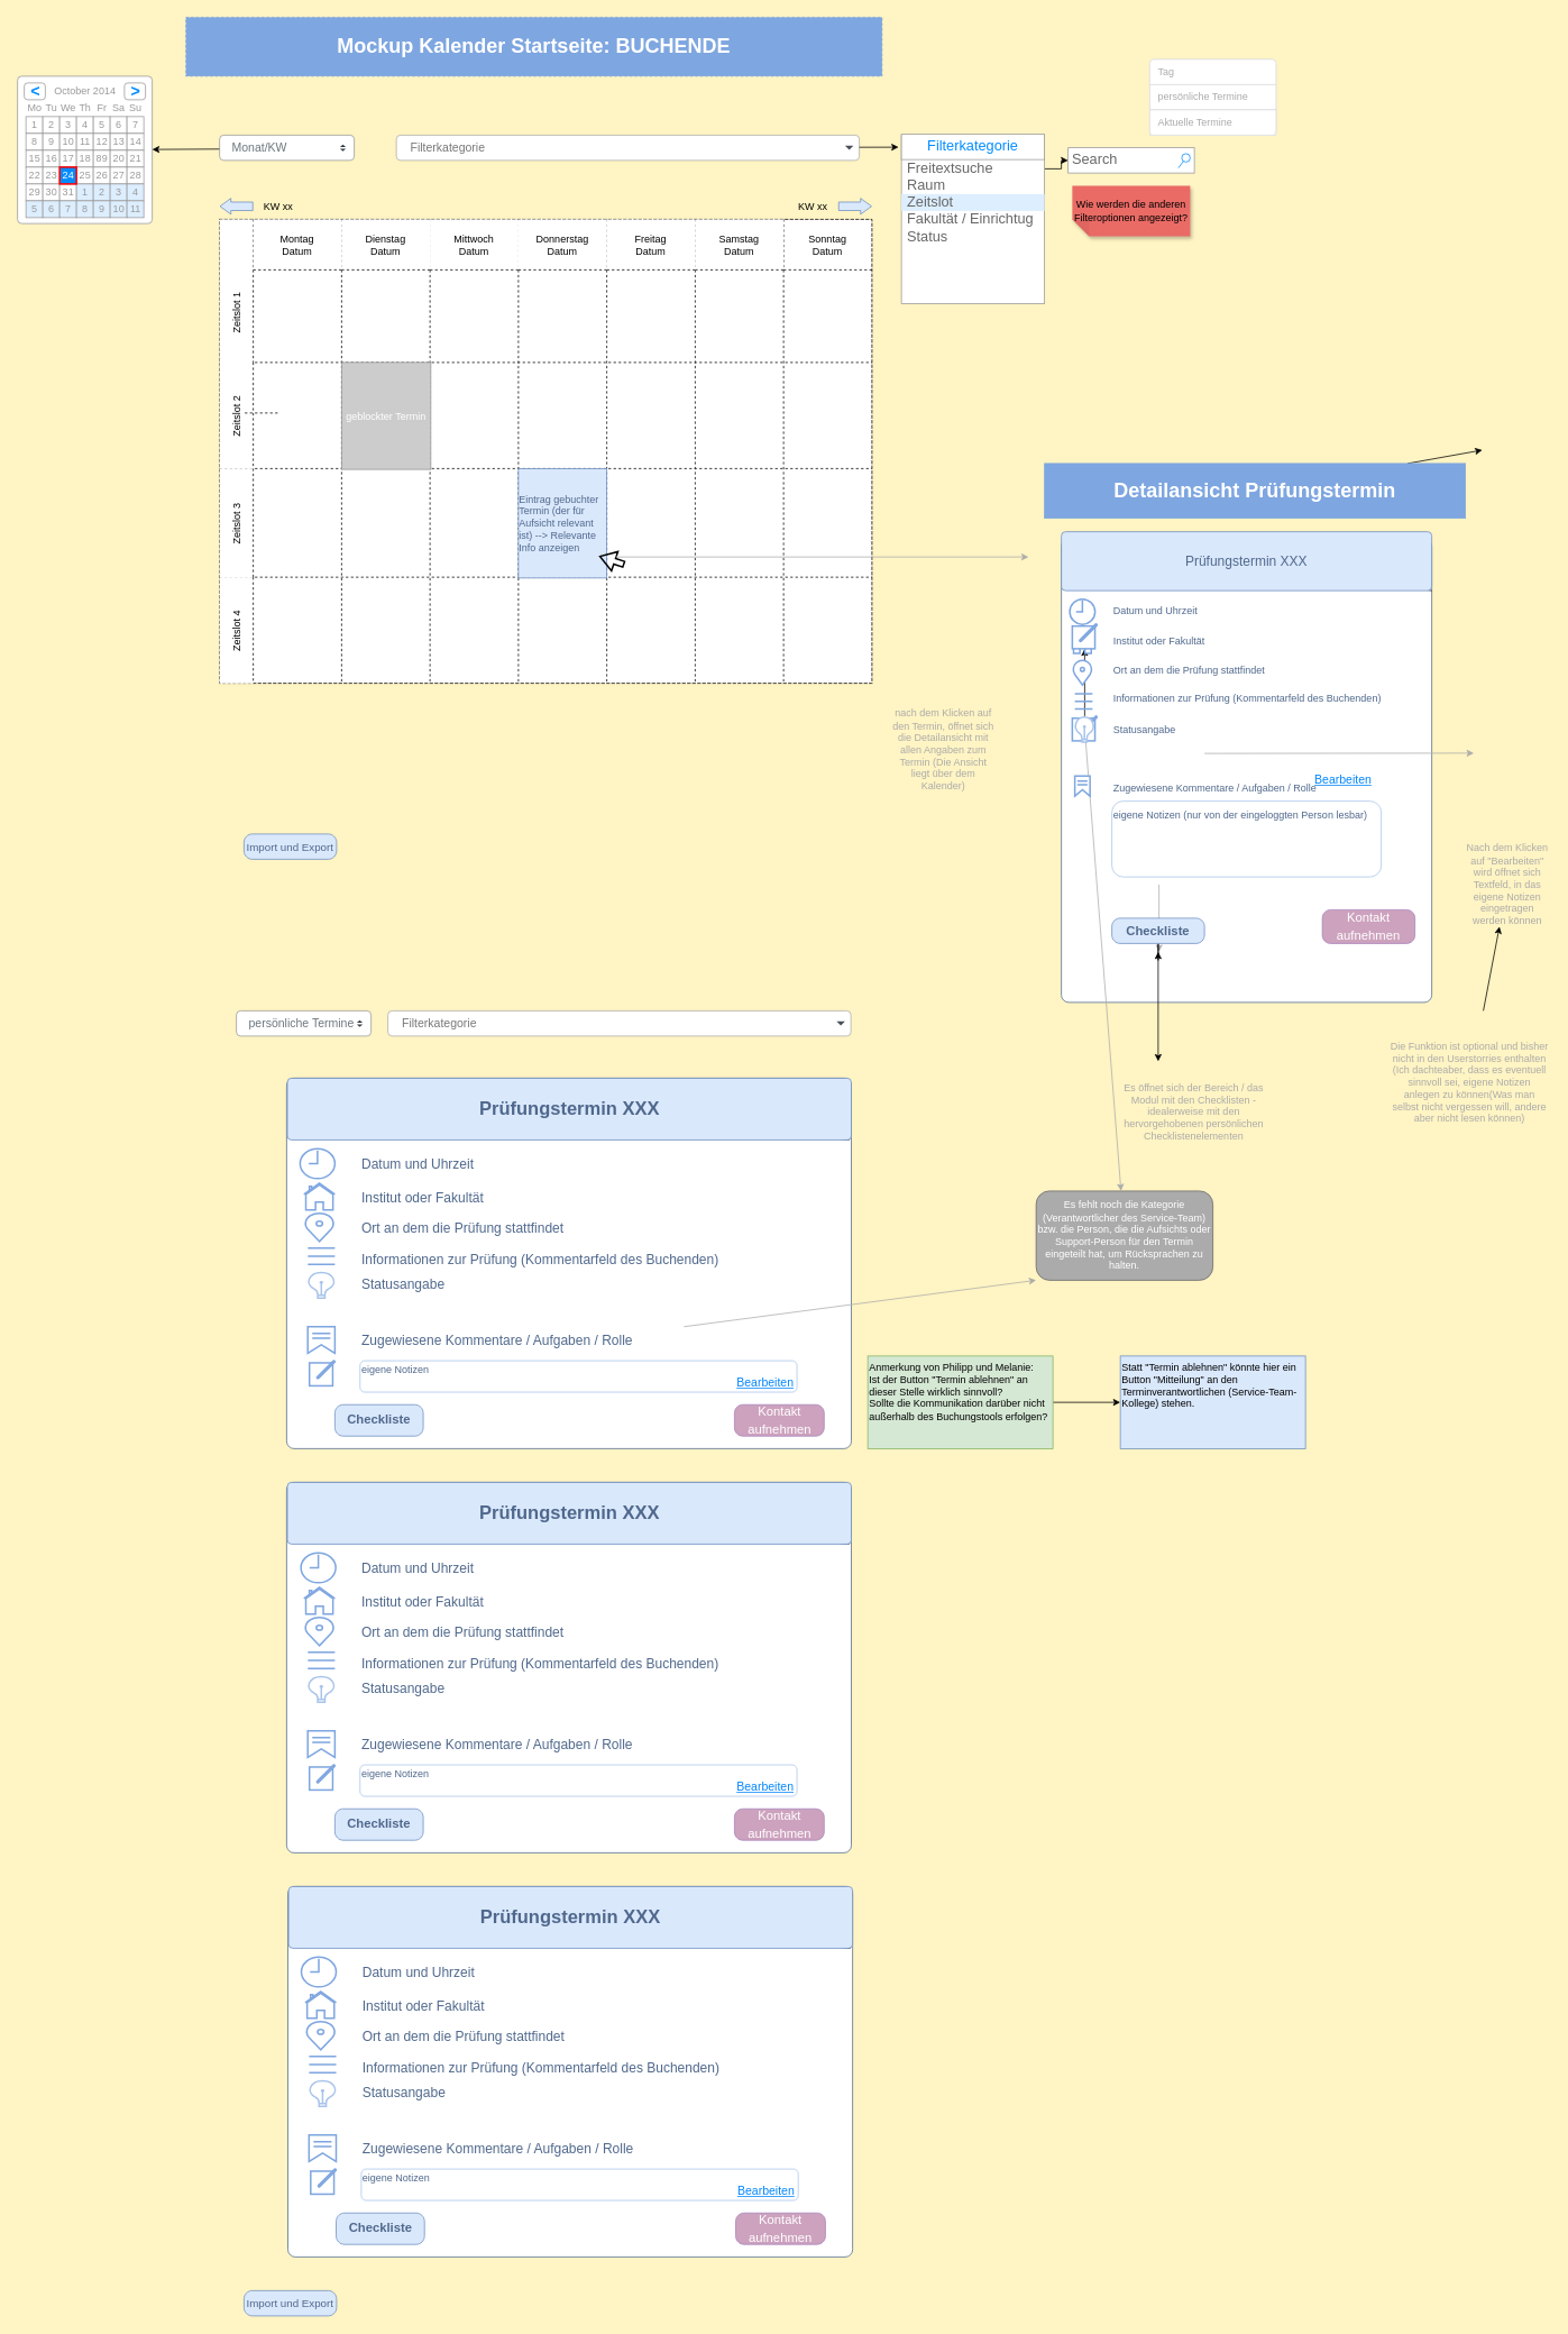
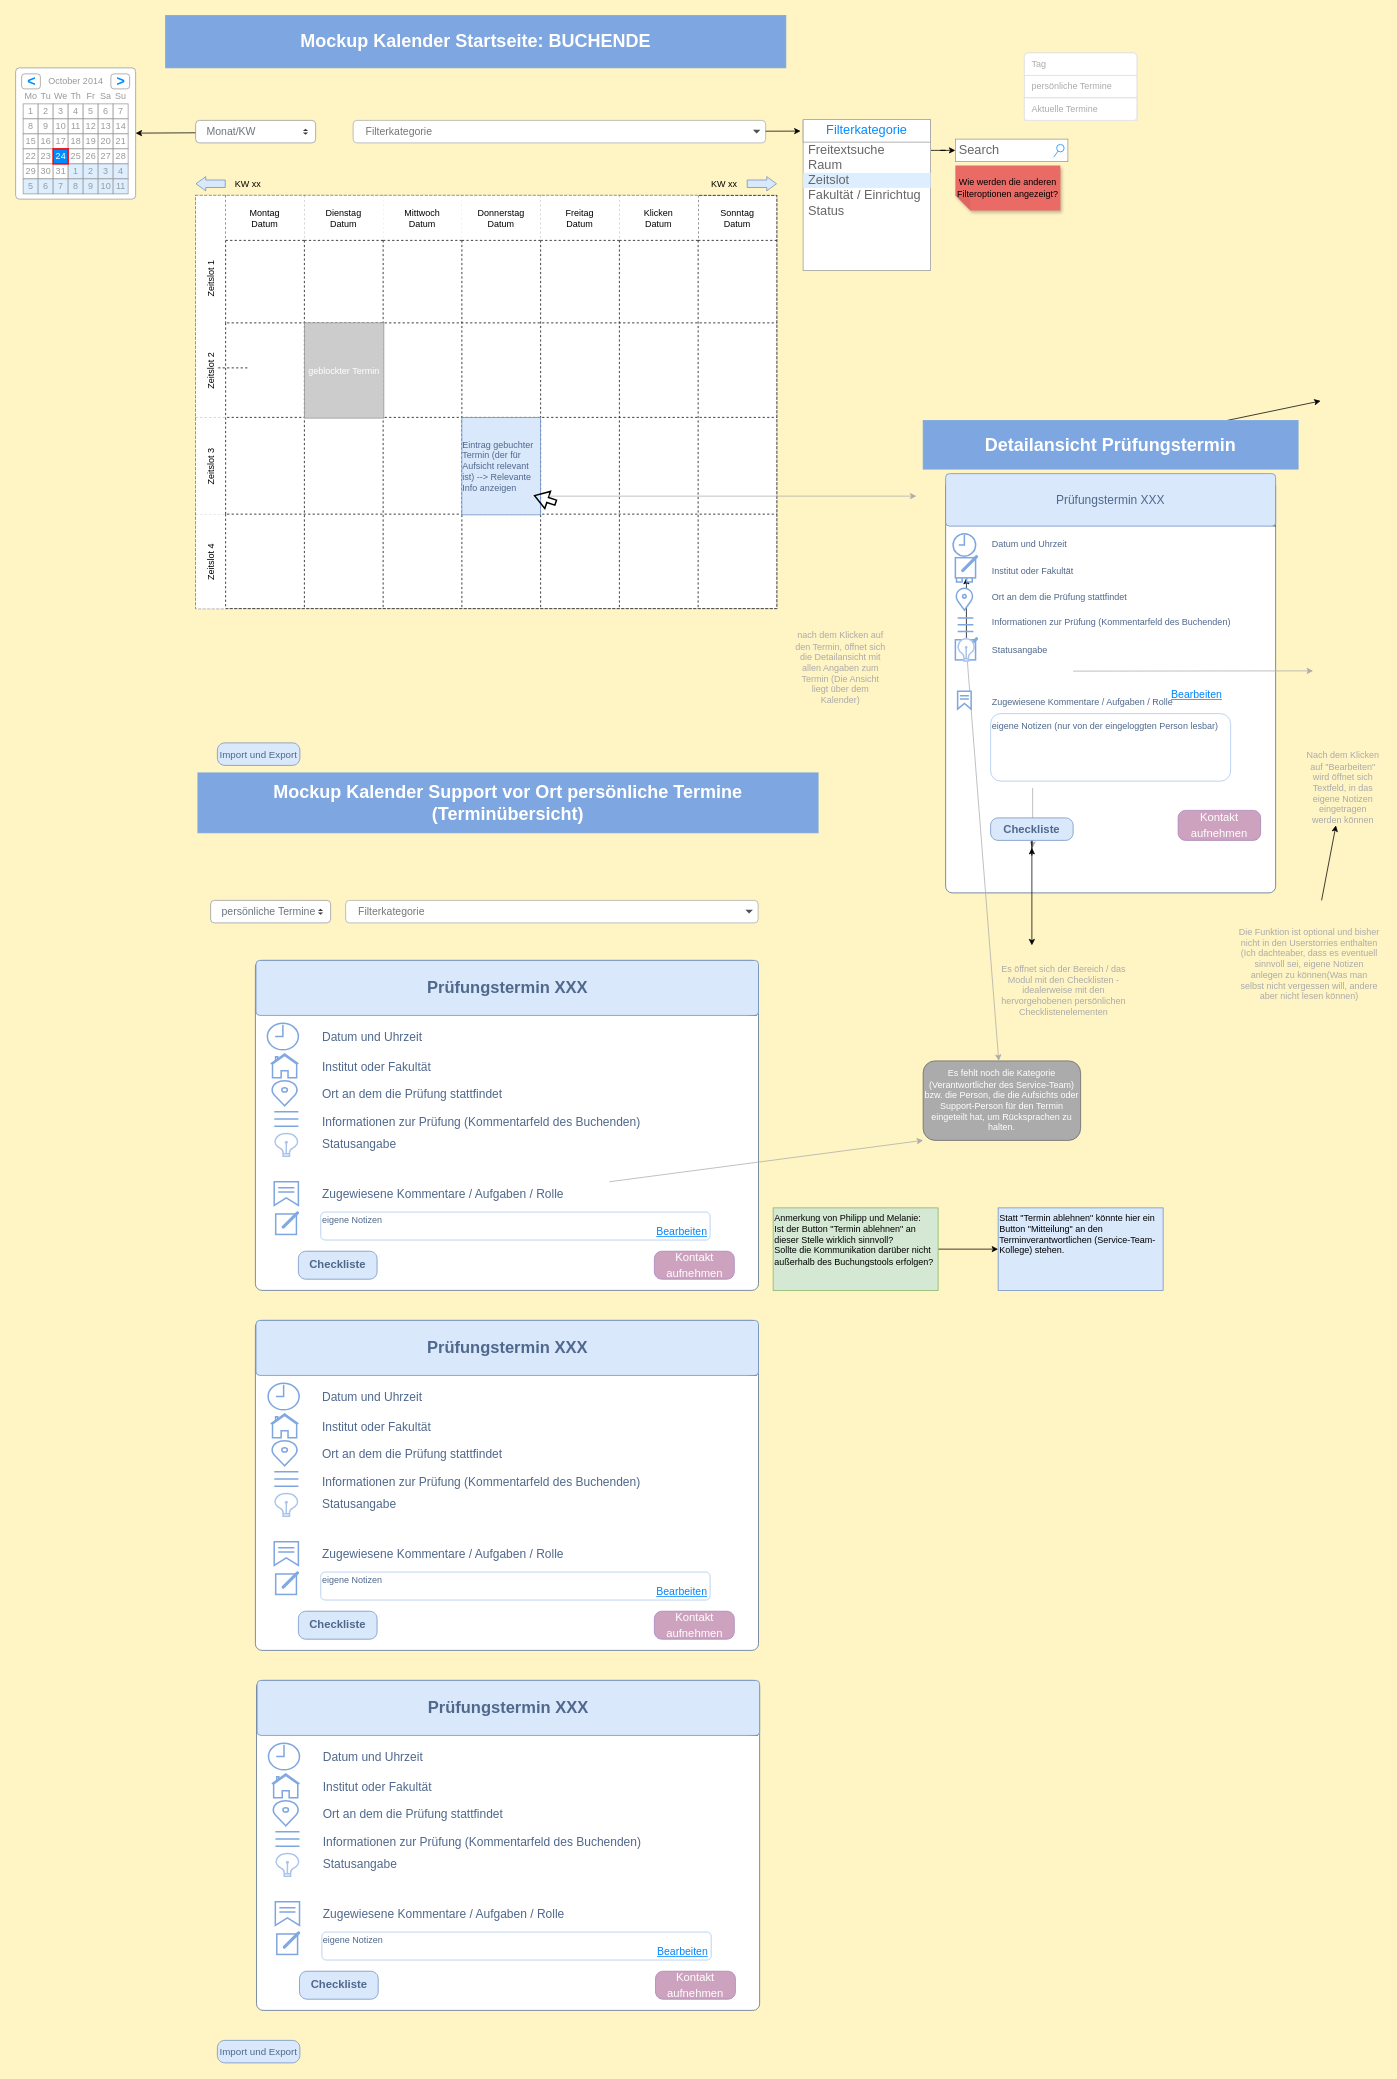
- <mxCell id="3" value="&lt;font style=&quot;font-size: 24px;&quot; color=&quot;#ffffff&quot;&gt;&lt;b&gt;Mockup Kalender Startseite: BUCHENDE&lt;/b&gt;&lt;/font&gt;" style="rounded=0;whiteSpace=wrap;html=1;fillColor=#7EA6E0;strokeColor=#7EA6E0;dashed=1;" vertex="1" parent="1"><mxGeometry y="20" width="827" height="70" as="geometry" x="220" /></mxCell>
+ <mxCell id="3" value="&lt;font style=&quot;font-size: 24px;&quot; color=&quot;#ffffff&quot;&gt;&lt;b&gt;Mockup Kalender Startseite: BUCHENDE&lt;/b&gt;&lt;/font&gt;" style="rounded=0;whiteSpace=wrap;html=1;fillColor=#7EA6E0;strokeColor=#7EA6E0;" vertex="1" parent="1"><mxGeometry y="20" width="827" height="70" as="geometry" x="220" /></mxCell>
- <mxCell id="214" value="89" style="strokeWidth=1;shadow=0;dashed=0;align=center;html=1;shape=mxgraph.mockup.forms.rrect;rSize=0;strokeColor=#999999;fontColor=#999999;" vertex="1" parent="185"><mxGeometry x="90" y="88" width="20" height="20" as="geometry" /></mxCell>
+ <mxCell id="214" value="19" style="strokeWidth=1;shadow=0;dashed=0;align=center;html=1;shape=mxgraph.mockup.forms.rrect;rSize=0;strokeColor=#999999;fontColor=#999999;" vertex="1" parent="185"><mxGeometry x="90" y="88" width="20" height="20" as="geometry" /></mxCell>
- <mxCell id="174" value="Search" style="strokeWidth=1;shadow=0;dashed=0;align=center;html=1;shape=mxgraph.mockup.forms.searchBox;strokeColor=#999999;mainText=;strokeColor2=#008cff;fontColor=#666666;fontSize=17;align=left;spacingLeft=3;whiteSpace=wrap;" vertex="1" parent="1"><mxGeometry x="1267.997" y="175.003" width="150" height="30" as="geometry" /></mxCell>
+ <mxCell id="174" value="Search" style="strokeWidth=1;shadow=0;dashed=0;align=center;html=1;shape=mxgraph.mockup.forms.searchBox;strokeColor=#999999;mainText=;strokeColor2=#008cff;fontColor=#666666;fontSize=17;align=left;spacingLeft=3;whiteSpace=wrap;" vertex="1" parent="1"><mxGeometry x="1272.997" y="185.003" width="150" height="30" as="geometry" /></mxCell>
- <mxCell id="133" value="Samstag&#10;Datum" style="swimlane;swimlaneHead=0;swimlaneBody=0;fontStyle=0;connectable=0;startSize=60;collapsible=0;recursiveResize=0;expand=0;dashed=1;" vertex="1" parent="127"><mxGeometry x="565" width="105" height="170" as="geometry"><mxRectangle width="105" height="170" as="alternateBounds" /></mxGeometry></mxCell>
+ <mxCell id="133" value="Klicken&#10;Datum" style="swimlane;swimlaneHead=0;swimlaneBody=0;fontStyle=0;connectable=0;startSize=60;collapsible=0;recursiveResize=0;expand=0;dashed=1;" vertex="1" parent="127"><mxGeometry x="565" width="105" height="170" as="geometry"><mxRectangle width="105" height="170" as="alternateBounds" /></mxGeometry></mxCell>
- <mxCell id="114" value="&lt;font style=&quot;font-size: 24px;&quot; color=&quot;#ffffff&quot;&gt;&lt;b&gt;Detailansicht Prüfungstermin&lt;br&gt;&lt;/b&gt;&lt;/font&gt;" style="rounded=0;whiteSpace=wrap;html=1;fillColor=#7EA6E0;strokeColor=#7EA6E0;" vertex="1" parent="1"><mxGeometry x="1240" y="550" width="500" height="65" as="geometry" /></mxCell>
+ <mxCell id="114" value="&lt;font style=&quot;font-size: 24px;&quot; color=&quot;#ffffff&quot;&gt;&lt;b&gt;Detailansicht Prüfungstermin&lt;br&gt;&lt;/b&gt;&lt;/font&gt;" style="rounded=0;whiteSpace=wrap;html=1;fillColor=#7EA6E0;strokeColor=#7EA6E0;" vertex="1" parent="1"><mxGeometry x="1230" y="560" width="500" height="65" as="geometry" /></mxCell>
+ <mxCell id="4" value="&lt;font style=&quot;font-size: 24px;&quot;&gt;&lt;b&gt;&lt;font color=&quot;#ffffff&quot;&gt;Mockup Kalender&lt;/font&gt;&lt;/b&gt;&lt;b&gt;&lt;font color=&quot;#ffffff&quot;&gt;&amp;nbsp;Support vor Ort persönliche Termine (Terminübersicht)&lt;/font&gt;&lt;font color=&quot;#ffffff&quot;&gt;&lt;br&gt;&lt;/font&gt;&lt;/b&gt;&lt;/font&gt;" style="rounded=0;whiteSpace=wrap;html=1;fillColor=#7EA6E0;strokeColor=#7EA6E0;" vertex="1" parent="1"><mxGeometry x="263" y="1030" width="827" height="80" as="geometry" /></mxCell>
